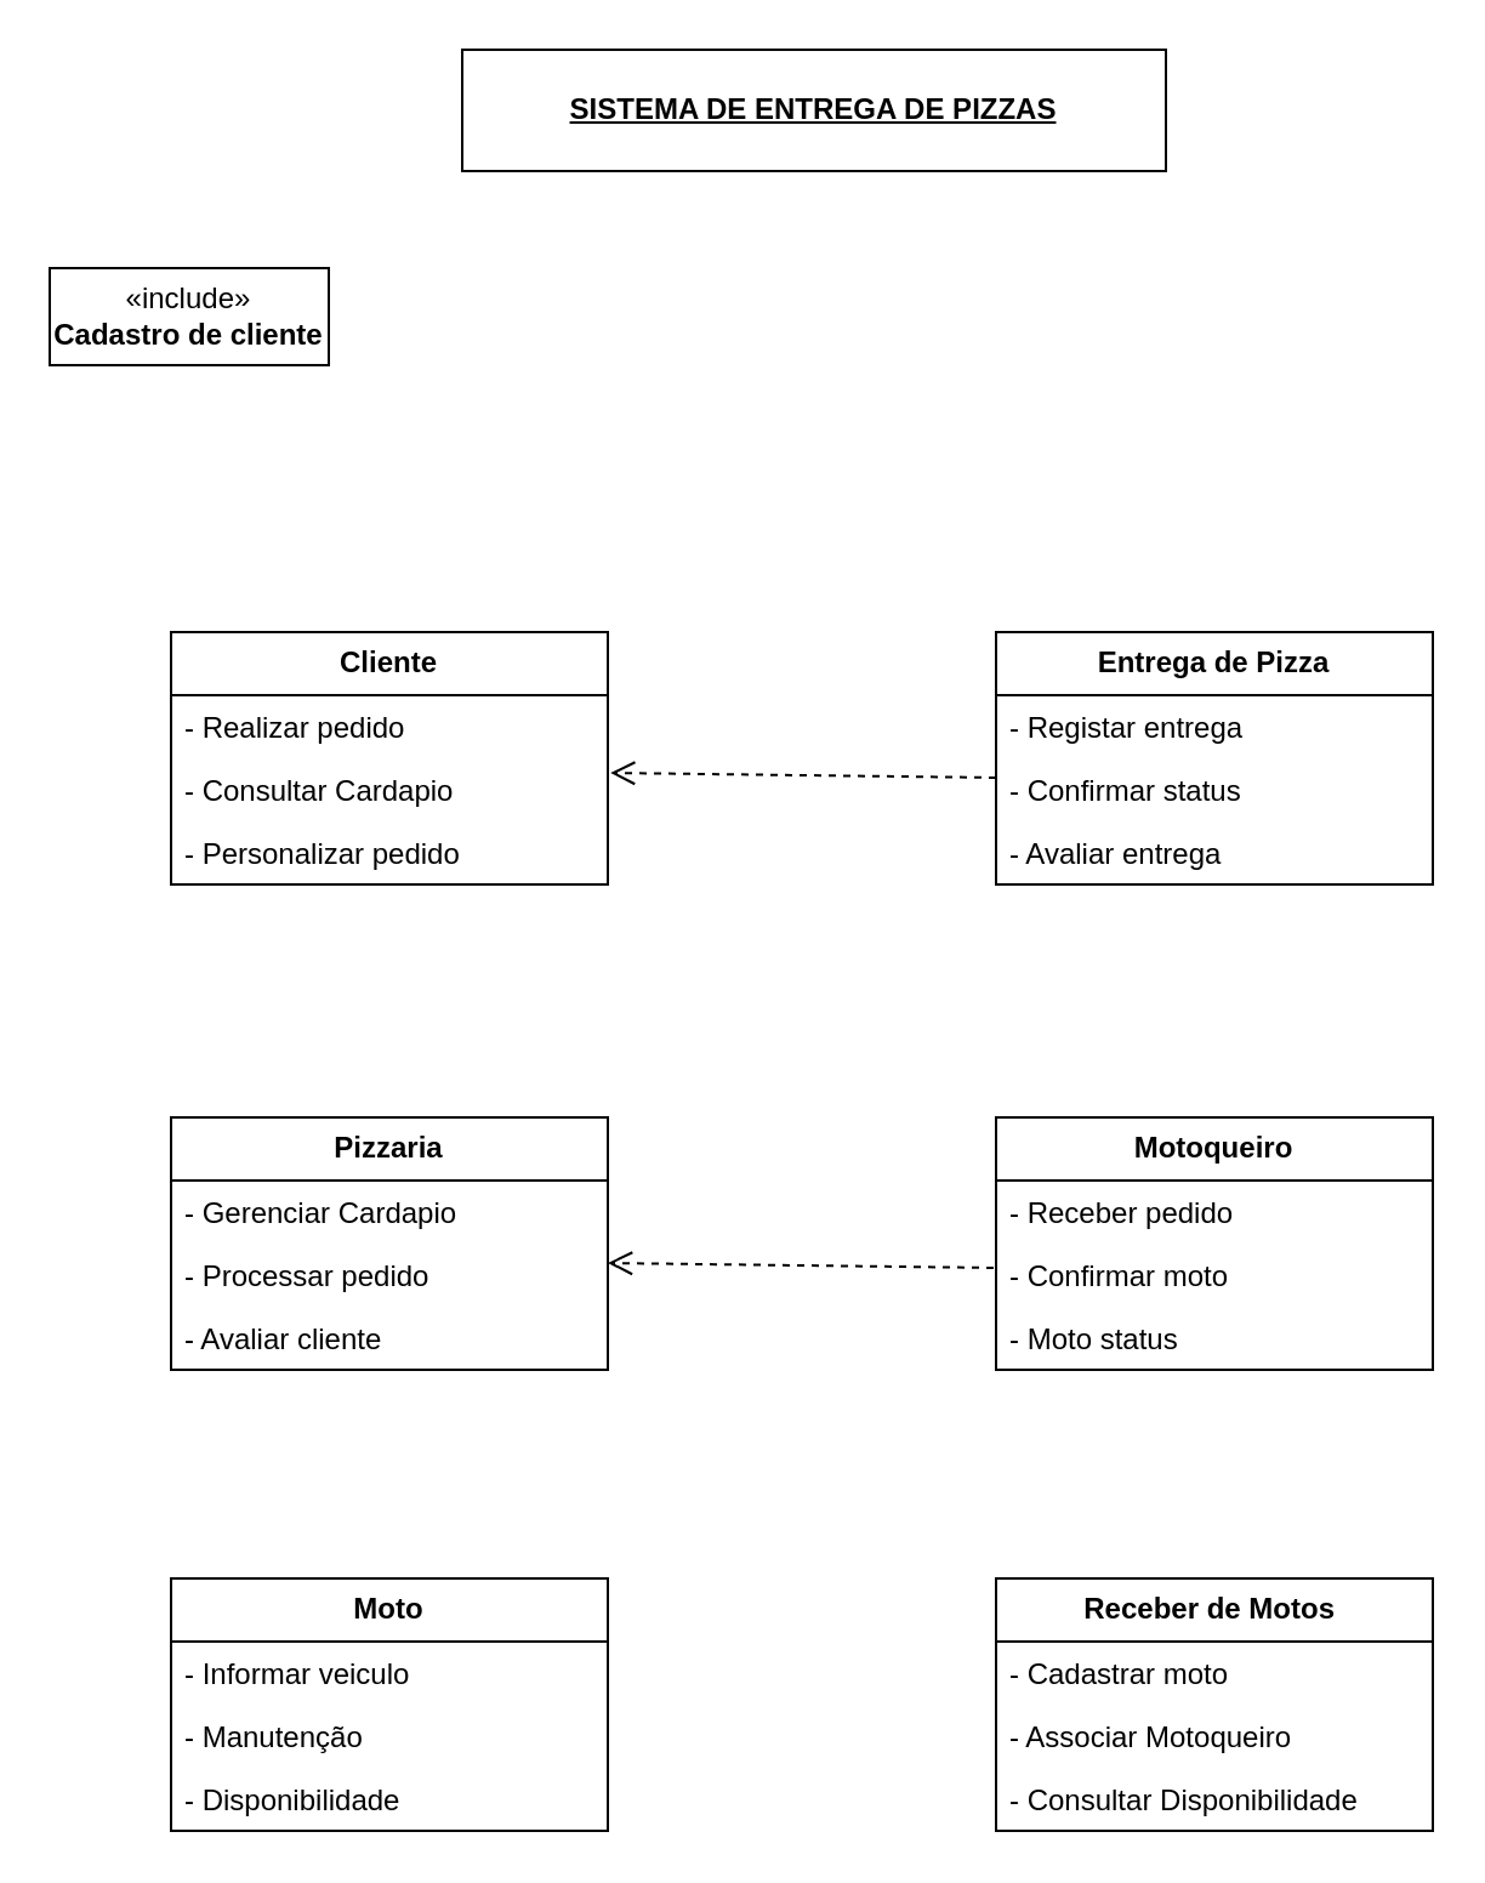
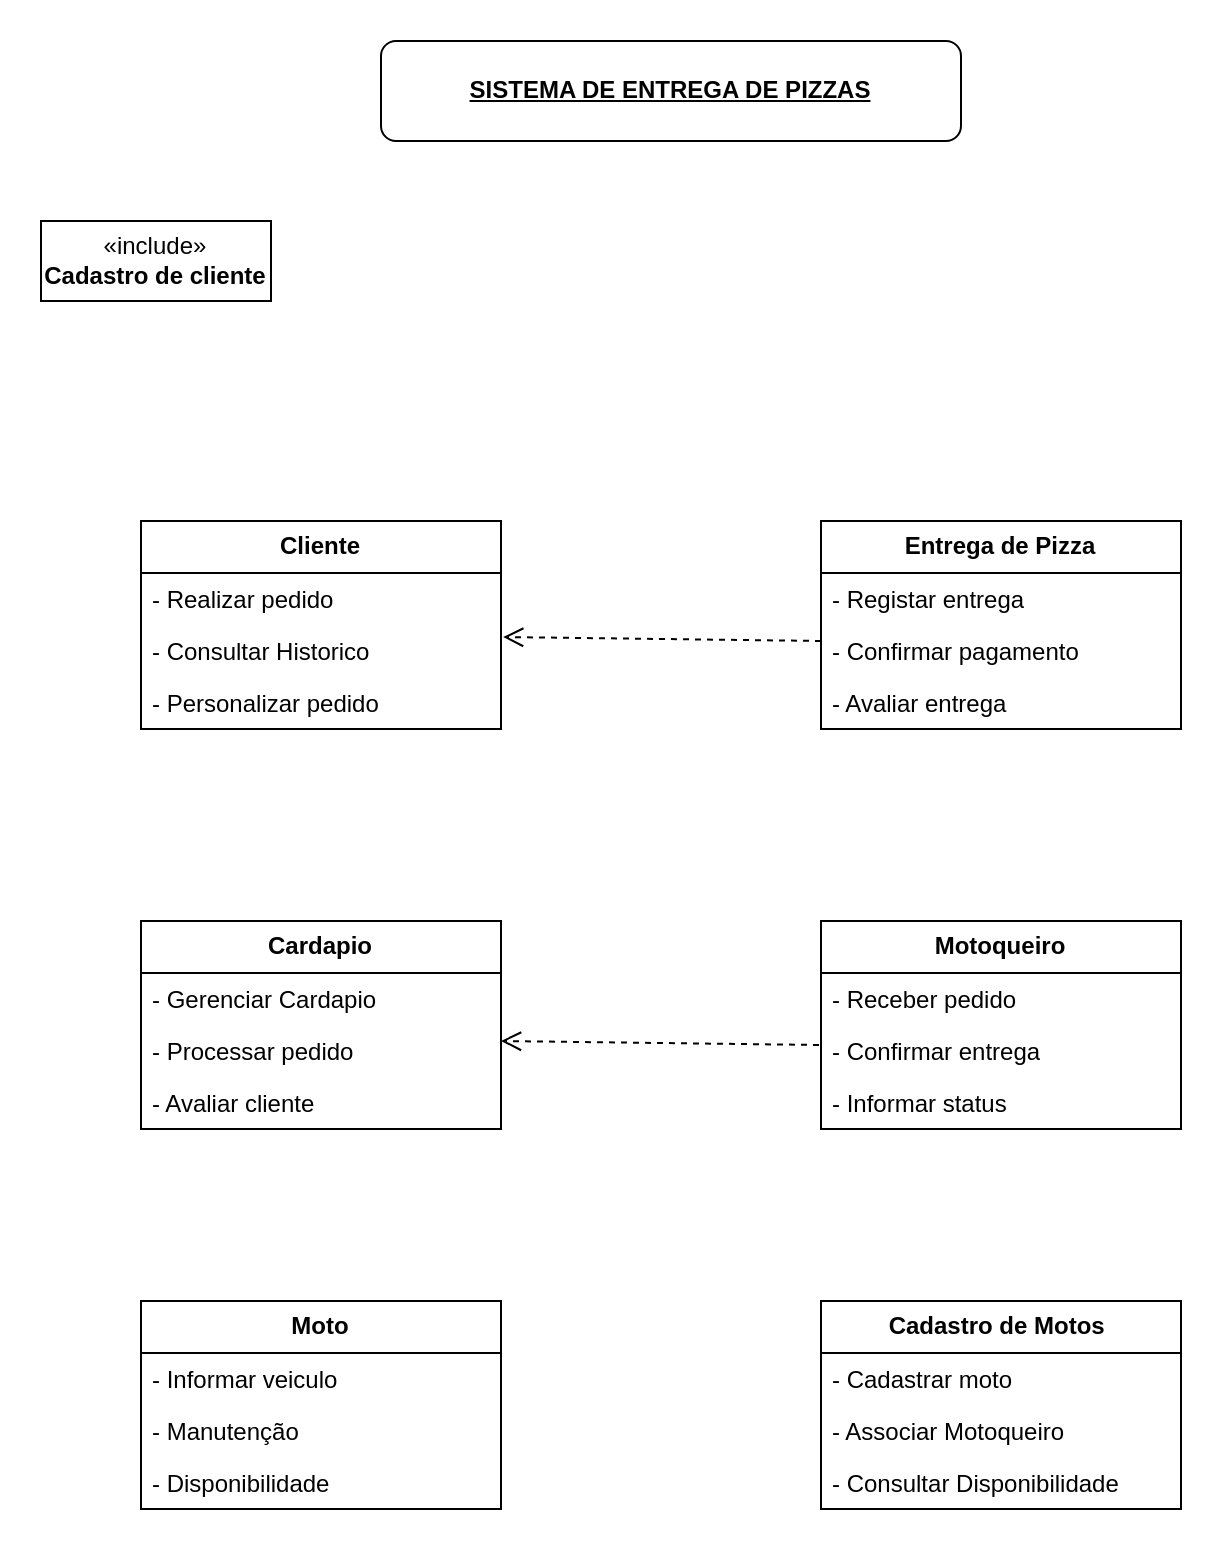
- <mxCell id="2" value="&lt;b&gt;&lt;u&gt;SISTEMA DE ENTREGA DE PIZZAS&lt;/u&gt;&lt;/b&gt;" style="html=1;whiteSpace=wrap;fontStyle=0" vertex="1" parent="1"><mxGeometry x="190" y="20" width="290" height="50" as="geometry" /></mxCell>
+ <mxCell id="2" value="&lt;b&gt;&lt;u&gt;SISTEMA DE ENTREGA DE PIZZAS&lt;/u&gt;&lt;/b&gt;" style="html=1;whiteSpace=wrap;fontStyle=0;rounded=1;" vertex="1" parent="1"><mxGeometry x="190" y="20" width="290" height="50" as="geometry" /></mxCell>
- <mxCell id="6" value="- Consultar Cardapio" style="text;strokeColor=none;fillColor=none;align=left;verticalAlign=top;spacingLeft=4;spacingRight=4;overflow=hidden;rotatable=0;points=[[0,0.5],[1,0.5]];portConstraint=eastwest;whiteSpace=wrap;html=1;" vertex="1" parent="4"><mxGeometry y="52" width="180" height="26" as="geometry" /></mxCell>
+ <mxCell id="6" value="- Consultar Historico" style="text;strokeColor=none;fillColor=none;align=left;verticalAlign=top;spacingLeft=4;spacingRight=4;overflow=hidden;rotatable=0;points=[[0,0.5],[1,0.5]];portConstraint=eastwest;whiteSpace=wrap;html=1;" vertex="1" parent="4"><mxGeometry y="52" width="180" height="26" as="geometry" /></mxCell>
- <mxCell id="10" value="- Confirmar status" style="text;strokeColor=none;fillColor=none;align=left;verticalAlign=top;spacingLeft=4;spacingRight=4;overflow=hidden;rotatable=0;points=[[0,0.5],[1,0.5]];portConstraint=eastwest;whiteSpace=wrap;html=1;" vertex="1" parent="8"><mxGeometry y="52" width="180" height="26" as="geometry" /></mxCell>
+ <mxCell id="10" value="- Confirmar pagamento" style="text;strokeColor=none;fillColor=none;align=left;verticalAlign=top;spacingLeft=4;spacingRight=4;overflow=hidden;rotatable=0;points=[[0,0.5],[1,0.5]];portConstraint=eastwest;whiteSpace=wrap;html=1;" vertex="1" parent="8"><mxGeometry y="52" width="180" height="26" as="geometry" /></mxCell>
- <mxCell id="12" value="&lt;b&gt;Pizzaria&lt;/b&gt;" style="swimlane;fontStyle=0;childLayout=stackLayout;horizontal=1;startSize=26;fillColor=none;horizontalStack=0;resizeParent=1;resizeParentMax=0;resizeLast=0;collapsible=1;marginBottom=0;whiteSpace=wrap;html=1;" vertex="1" parent="1"><mxGeometry x="70" y="460" width="180" height="104" as="geometry" /></mxCell>
+ <mxCell id="12" value="&lt;b&gt;Cardapio&lt;/b&gt;" style="swimlane;fontStyle=0;childLayout=stackLayout;horizontal=1;startSize=26;fillColor=none;horizontalStack=0;resizeParent=1;resizeParentMax=0;resizeLast=0;collapsible=1;marginBottom=0;whiteSpace=wrap;html=1;" vertex="1" parent="1"><mxGeometry x="70" y="460" width="180" height="104" as="geometry" /></mxCell>
- <mxCell id="18" value="- Confirmar moto" style="text;strokeColor=none;fillColor=none;align=left;verticalAlign=top;spacingLeft=4;spacingRight=4;overflow=hidden;rotatable=0;points=[[0,0.5],[1,0.5]];portConstraint=eastwest;whiteSpace=wrap;html=1;" vertex="1" parent="16"><mxGeometry y="52" width="180" height="26" as="geometry" /></mxCell>
+ <mxCell id="18" value="- Confirmar entrega" style="text;strokeColor=none;fillColor=none;align=left;verticalAlign=top;spacingLeft=4;spacingRight=4;overflow=hidden;rotatable=0;points=[[0,0.5],[1,0.5]];portConstraint=eastwest;whiteSpace=wrap;html=1;" vertex="1" parent="16"><mxGeometry y="52" width="180" height="26" as="geometry" /></mxCell>
- <mxCell id="19" value="- Moto status" style="text;strokeColor=none;fillColor=none;align=left;verticalAlign=top;spacingLeft=4;spacingRight=4;overflow=hidden;rotatable=0;points=[[0,0.5],[1,0.5]];portConstraint=eastwest;whiteSpace=wrap;html=1;" vertex="1" parent="16"><mxGeometry y="78" width="180" height="26" as="geometry" /></mxCell>
+ <mxCell id="19" value="- Informar status" style="text;strokeColor=none;fillColor=none;align=left;verticalAlign=top;spacingLeft=4;spacingRight=4;overflow=hidden;rotatable=0;points=[[0,0.5],[1,0.5]];portConstraint=eastwest;whiteSpace=wrap;html=1;" vertex="1" parent="16"><mxGeometry y="78" width="180" height="26" as="geometry" /></mxCell>
- <mxCell id="24" value="&lt;b&gt;Receber de Motos&amp;nbsp;&lt;/b&gt;" style="swimlane;fontStyle=0;childLayout=stackLayout;horizontal=1;startSize=26;fillColor=none;horizontalStack=0;resizeParent=1;resizeParentMax=0;resizeLast=0;collapsible=1;marginBottom=0;whiteSpace=wrap;html=1;" vertex="1" parent="1"><mxGeometry x="410" y="650" width="180" height="104" as="geometry" /></mxCell>
+ <mxCell id="24" value="&lt;b&gt;Cadastro de Motos&amp;nbsp;&lt;/b&gt;" style="swimlane;fontStyle=0;childLayout=stackLayout;horizontal=1;startSize=26;fillColor=none;horizontalStack=0;resizeParent=1;resizeParentMax=0;resizeLast=0;collapsible=1;marginBottom=0;whiteSpace=wrap;html=1;" vertex="1" parent="1"><mxGeometry x="410" y="650" width="180" height="104" as="geometry" /></mxCell>
